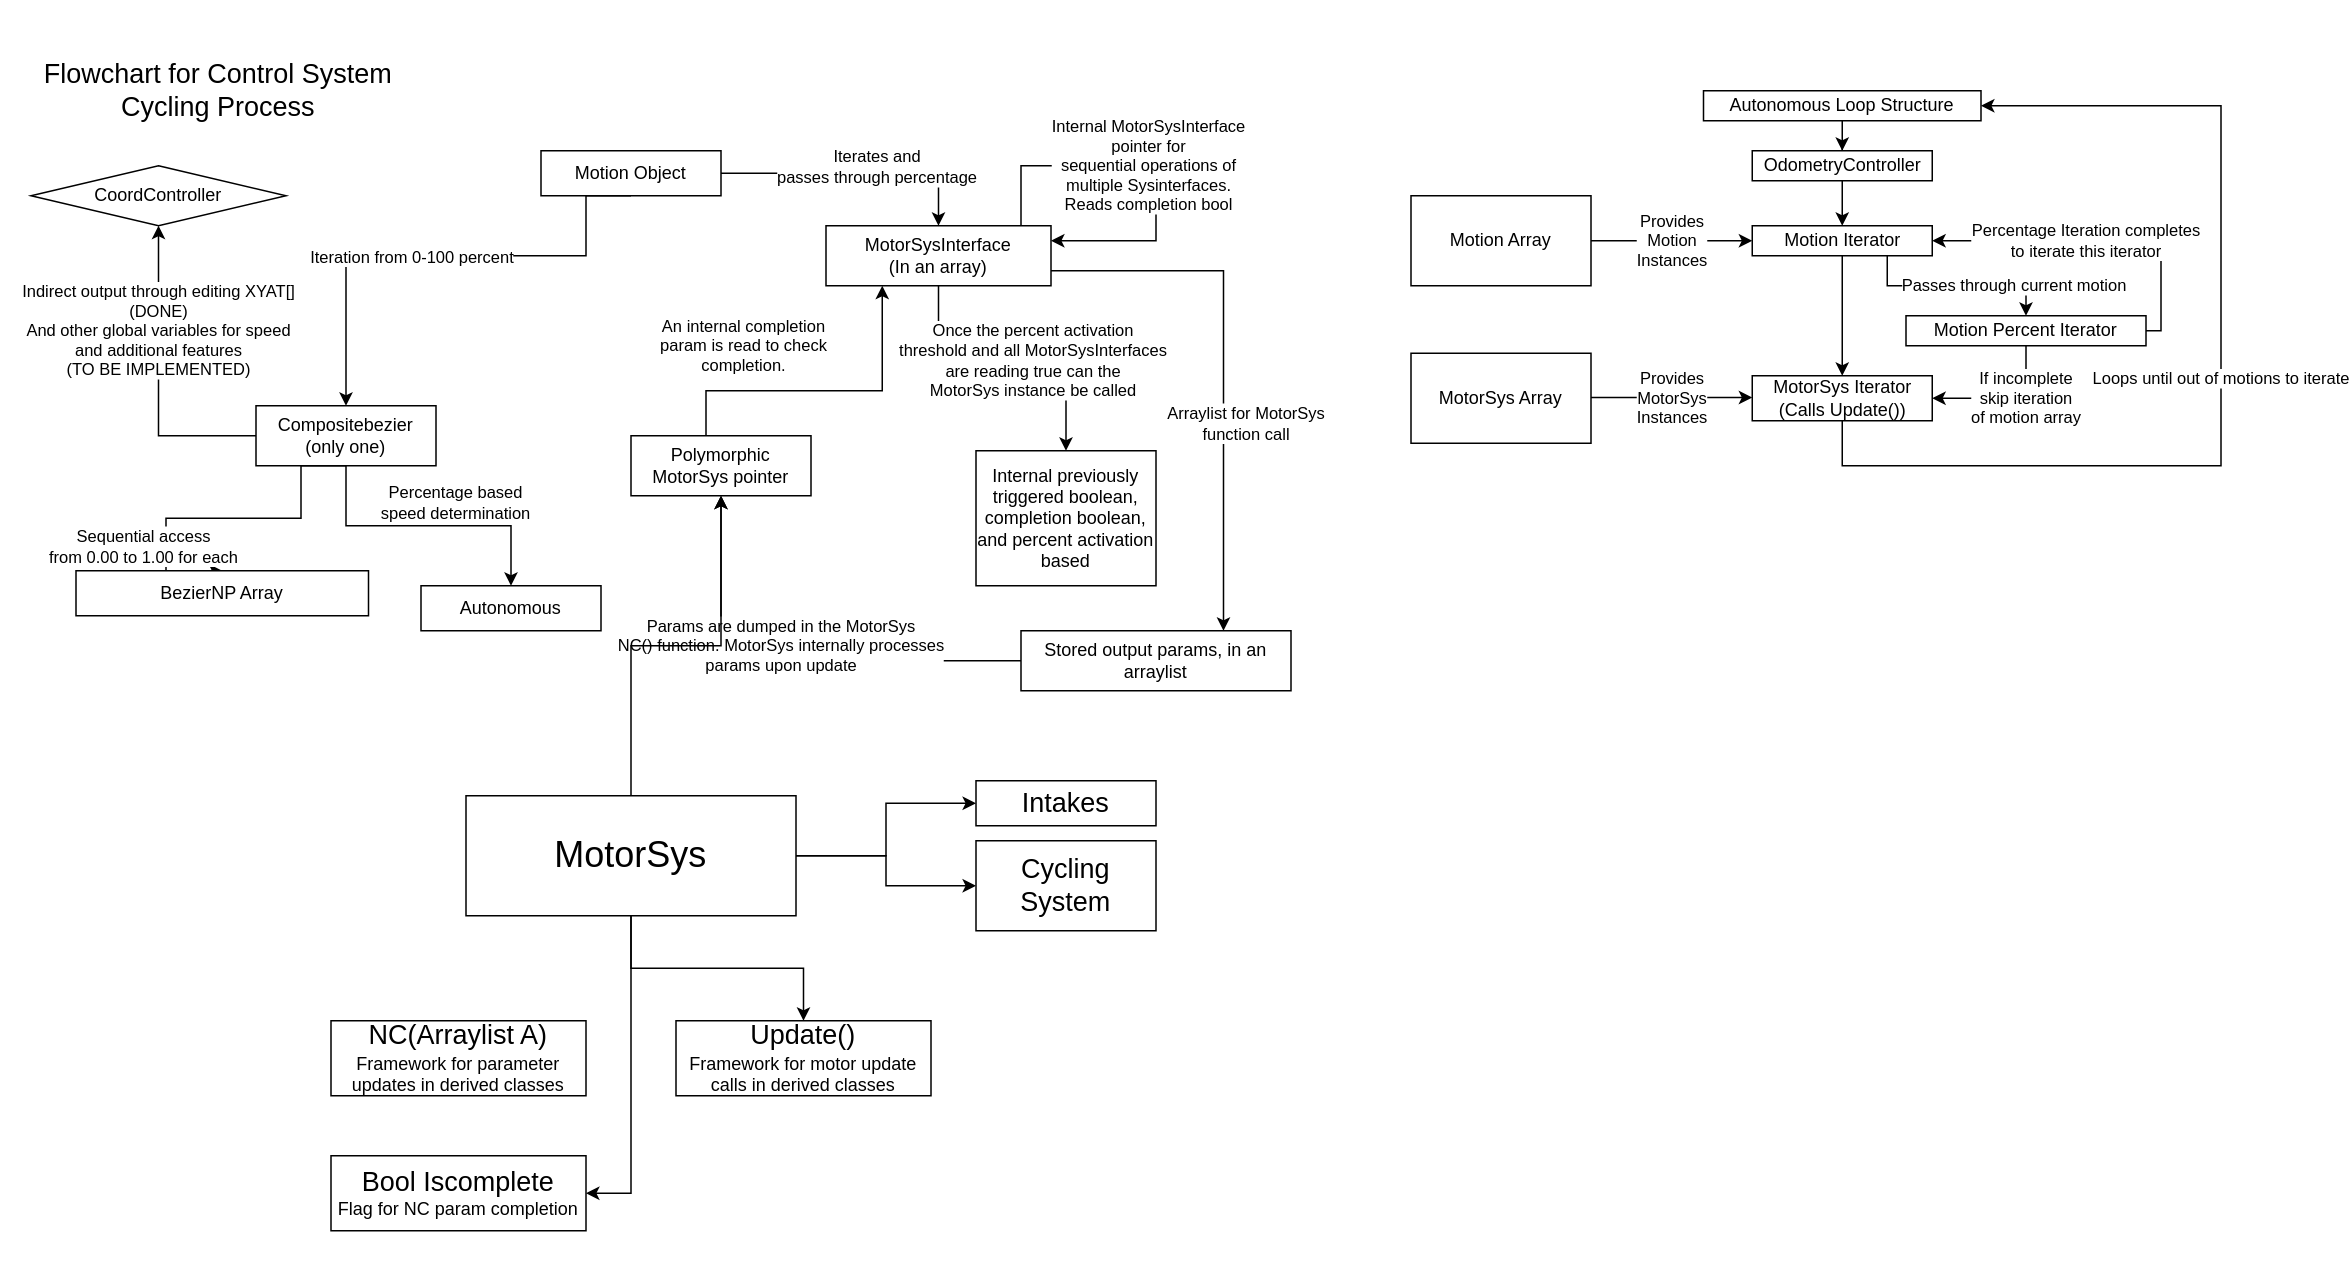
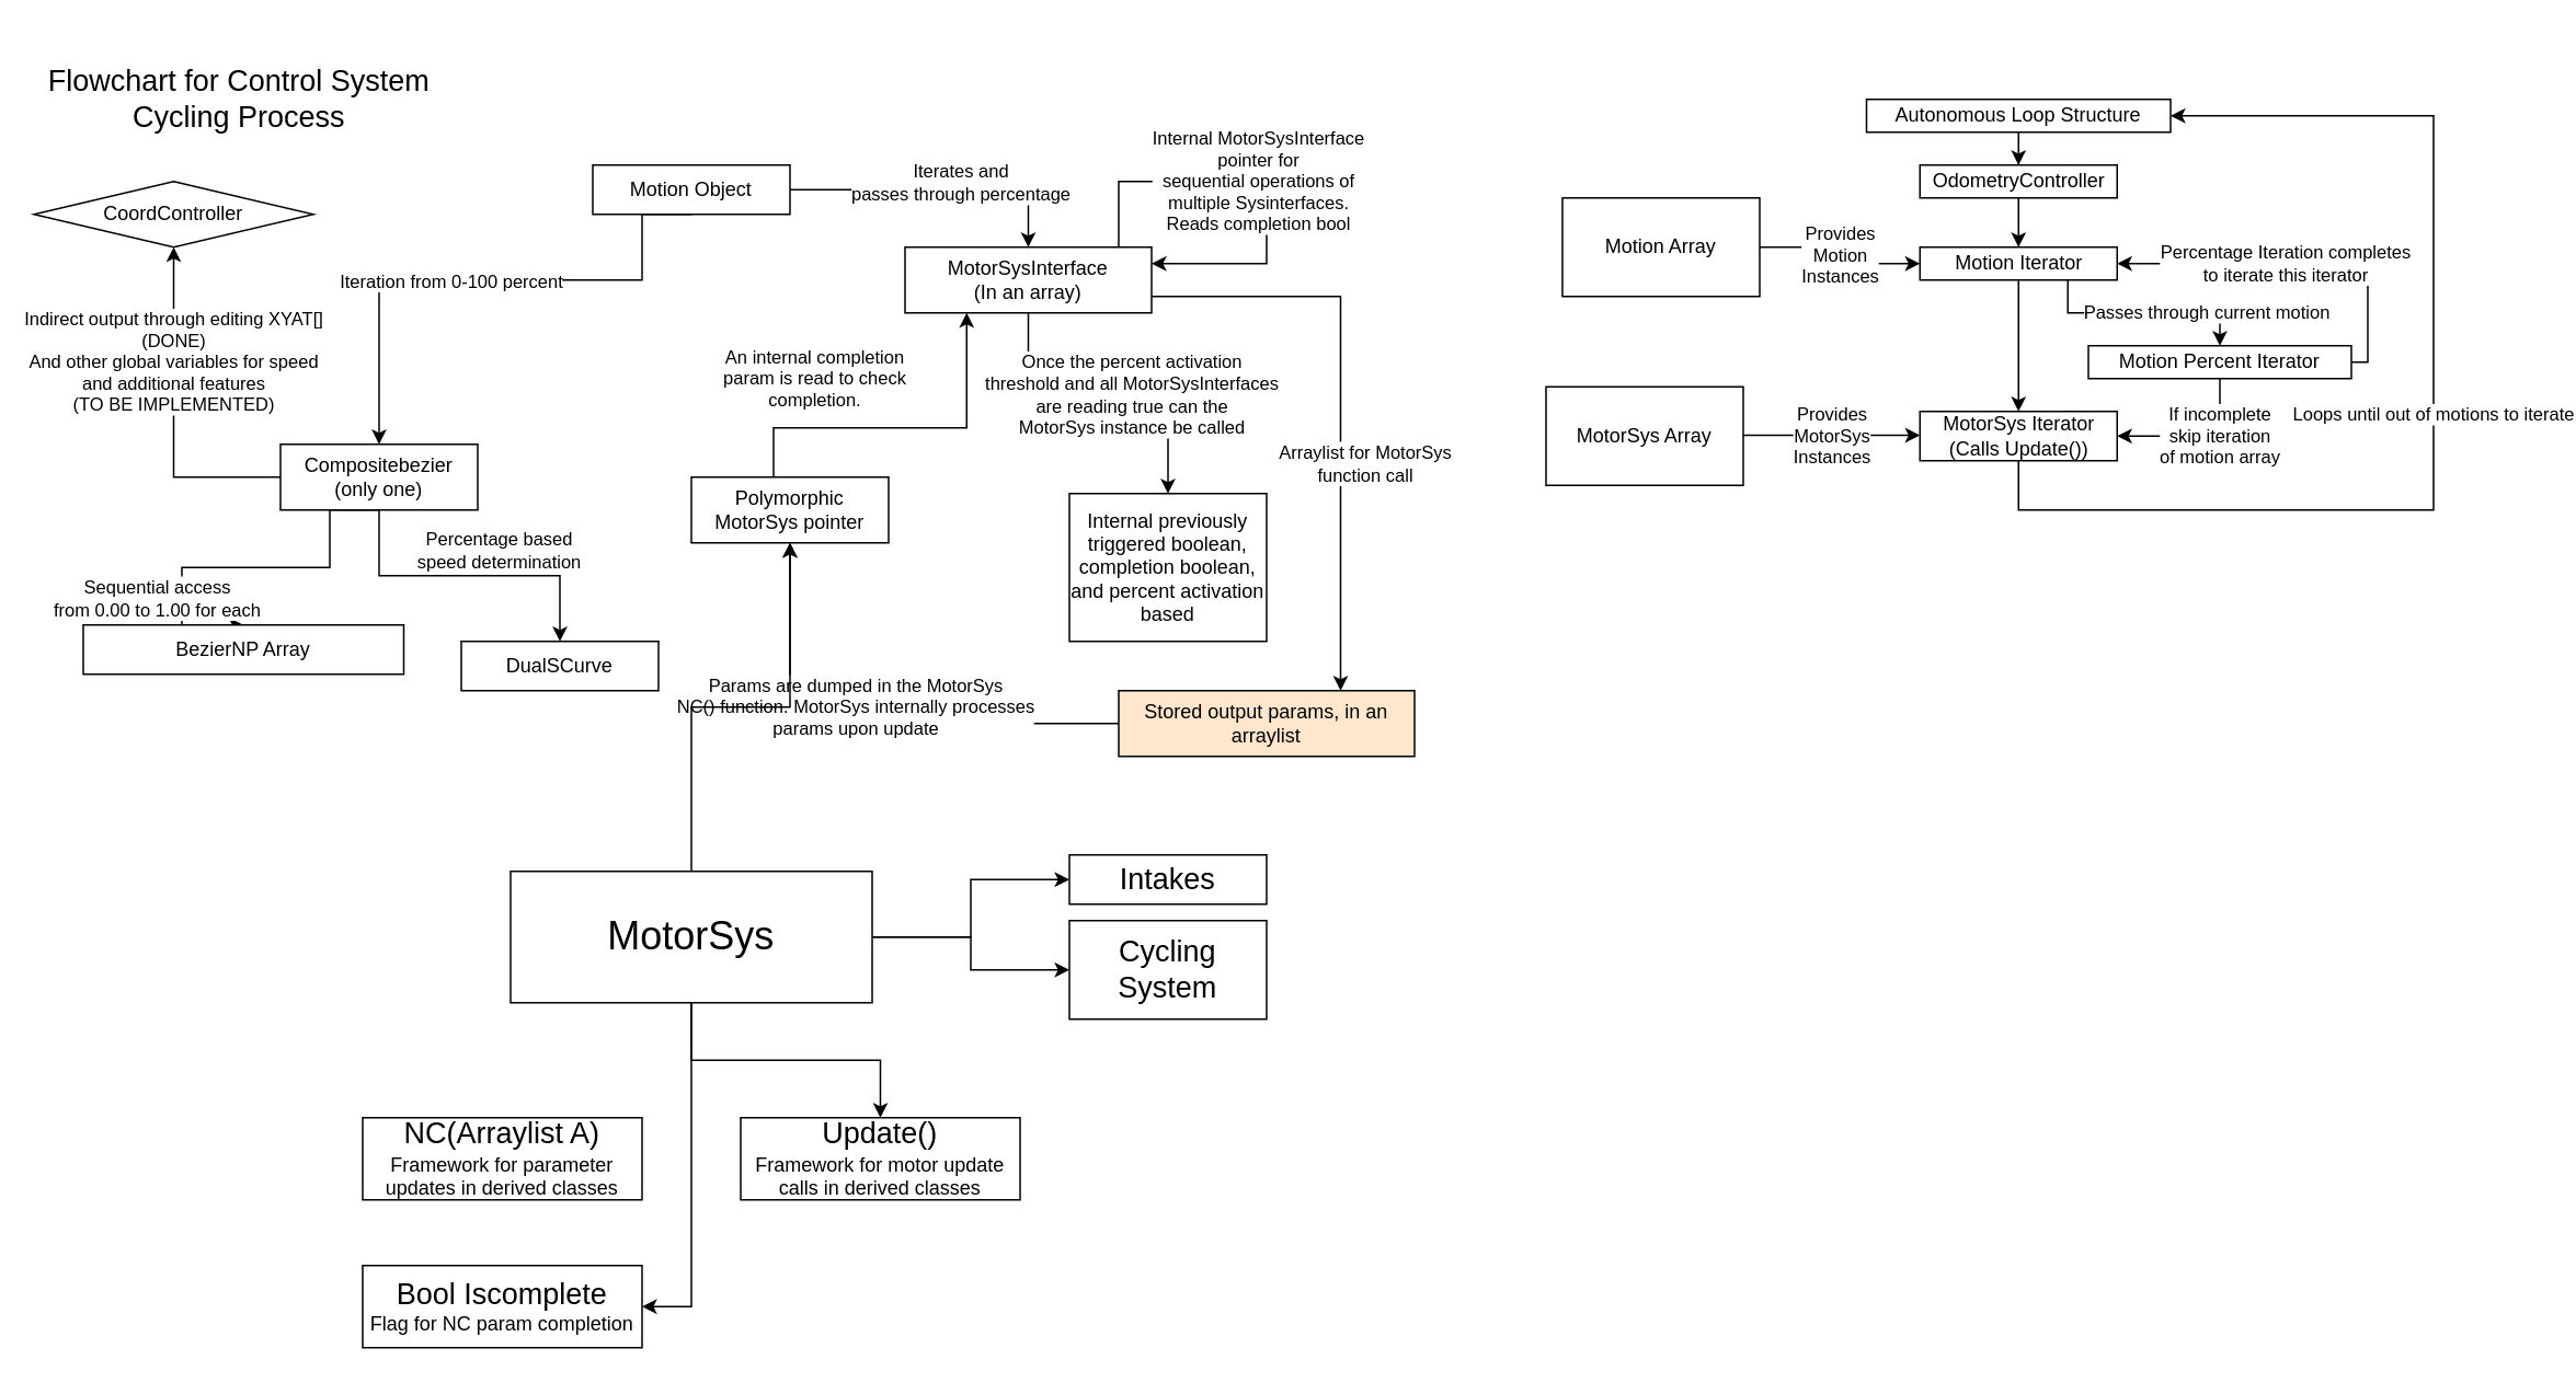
- <mxCell id="38" value="Motion Array" style="rounded=0;whiteSpace=wrap;html=1;" vertex="1" parent="1"><mxGeometry x="940" y="130" width="120" height="60" as="geometry" /></mxCell>
+ <mxCell id="38" value="Motion Array" style="rounded=0;whiteSpace=wrap;html=1;" vertex="1" parent="1"><mxGeometry x="950" y="120" width="120" height="60" as="geometry" /></mxCell>
- <mxCell id="13" value="&lt;div&gt;Autonomous&lt;/div&gt;" style="rounded=0;whiteSpace=wrap;html=1;" vertex="1" parent="1"><mxGeometry x="280" y="390" width="120" height="30" as="geometry" /></mxCell>
+ <mxCell id="13" value="&lt;div&gt;DualSCurve&lt;/div&gt;" style="rounded=0;whiteSpace=wrap;html=1;" vertex="1" parent="1"><mxGeometry x="280" y="390" width="120" height="30" as="geometry" /></mxCell>
- <mxCell id="21" value="Stored output params, in an arraylist" style="rounded=0;whiteSpace=wrap;html=1;" vertex="1" parent="1"><mxGeometry x="680" y="420" width="180" height="40" as="geometry" /></mxCell>
+ <mxCell id="21" value="Stored output params, in an arraylist" style="rounded=0;whiteSpace=wrap;html=1;fillColor=#ffe6cc;" vertex="1" parent="1"><mxGeometry x="680" y="420" width="180" height="40" as="geometry" /></mxCell>
